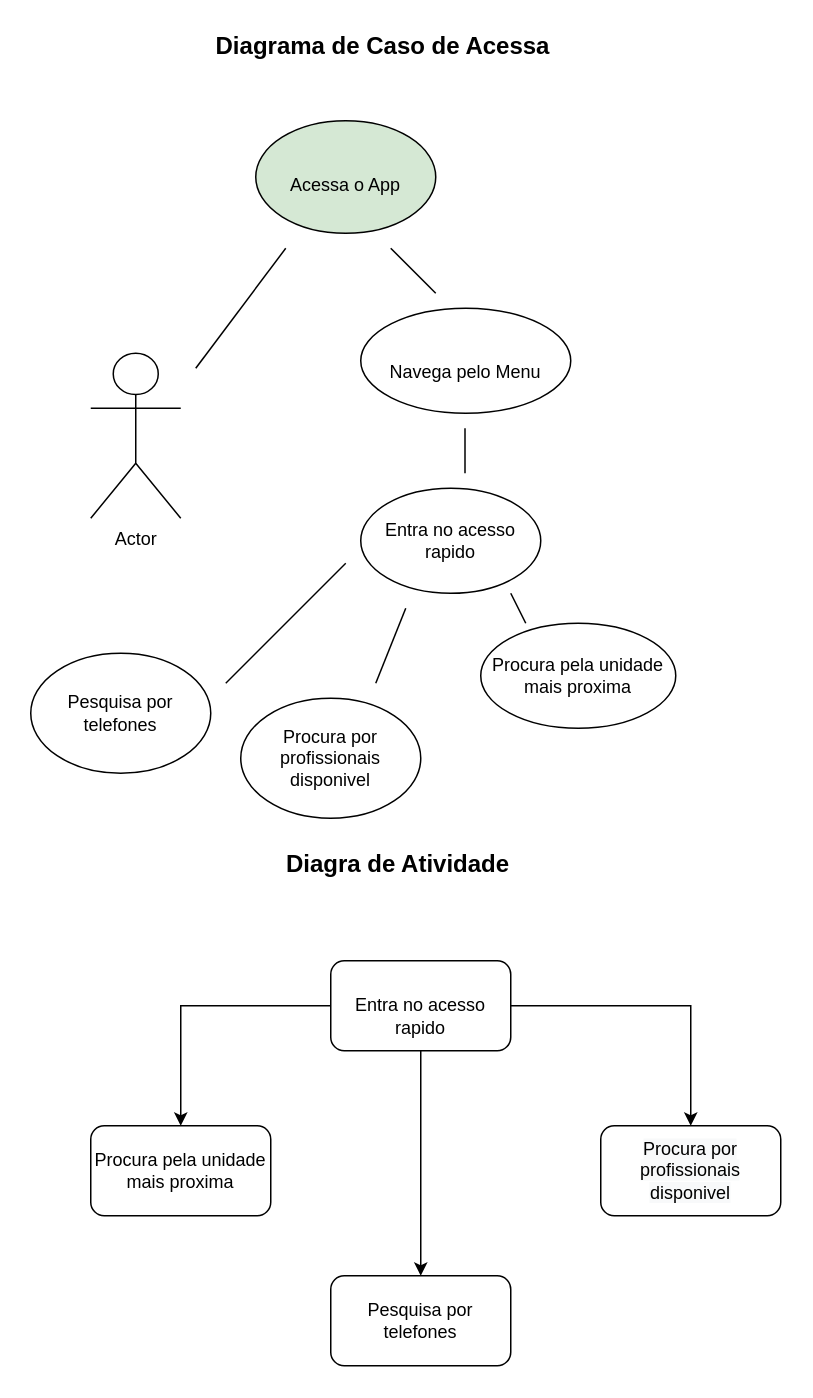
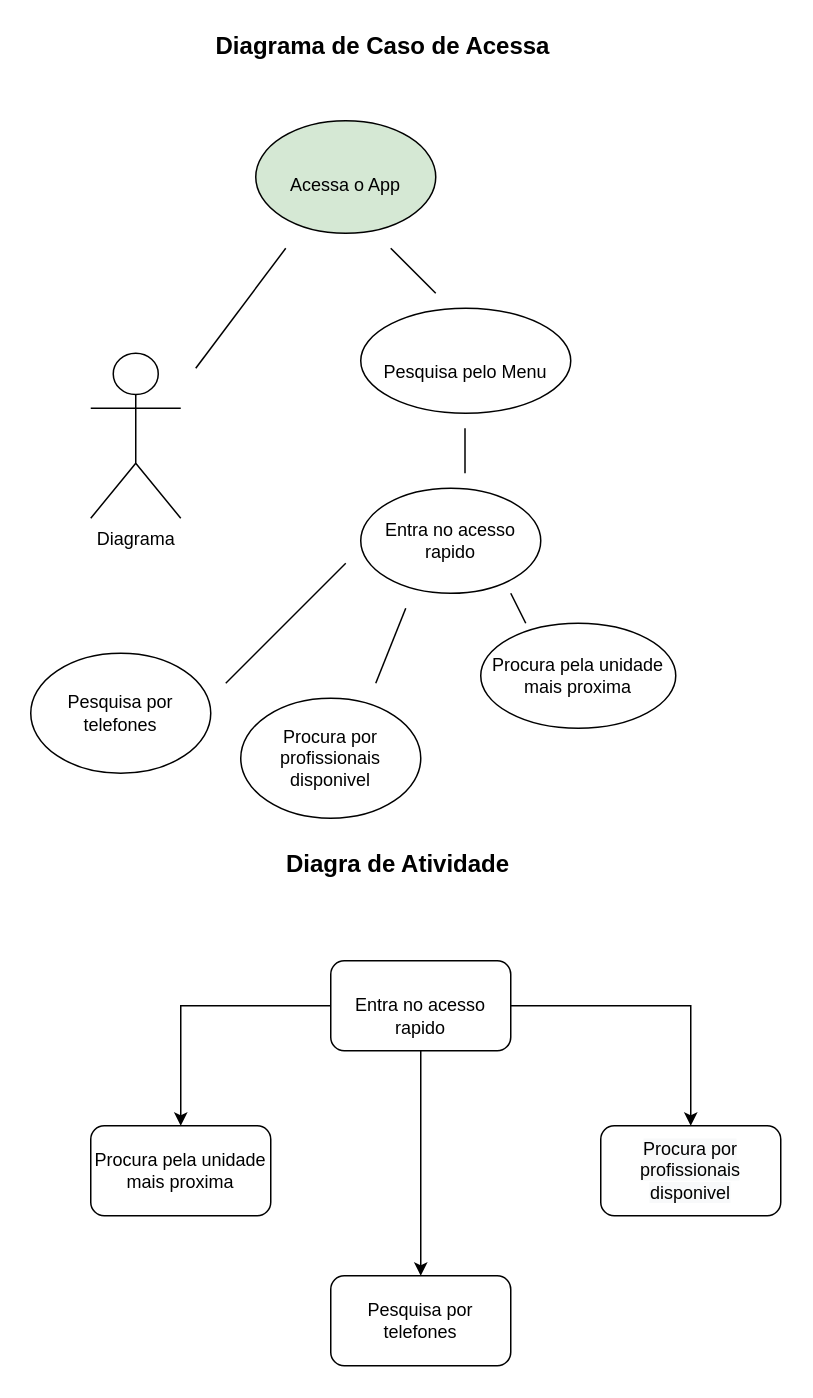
- <mxCell id="4" value="&lt;br&gt;&lt;br&gt;Navega pelo Menu" style="ellipse;whiteSpace=wrap;html=1;verticalAlign=top;" vertex="1" parent="1"><mxGeometry x="240" y="205" width="140" height="70" as="geometry" /></mxCell>
+ <mxCell id="4" value="&lt;br&gt;&lt;br&gt;Pesquisa pelo Menu" style="ellipse;whiteSpace=wrap;html=1;verticalAlign=top;" vertex="1" parent="1"><mxGeometry x="240" y="205" width="140" height="70" as="geometry" /></mxCell>
- <mxCell id="2" value="Actor" style="shape=umlActor;verticalLabelPosition=bottom;verticalAlign=top;html=1;outlineConnect=0;" vertex="1" parent="1"><mxGeometry x="60" y="235" width="60" height="110" as="geometry" /></mxCell>
+ <mxCell id="2" value="Diagrama" style="shape=umlActor;verticalLabelPosition=bottom;verticalAlign=top;html=1;outlineConnect=0;" vertex="1" parent="1"><mxGeometry x="60" y="235" width="60" height="110" as="geometry" /></mxCell>
